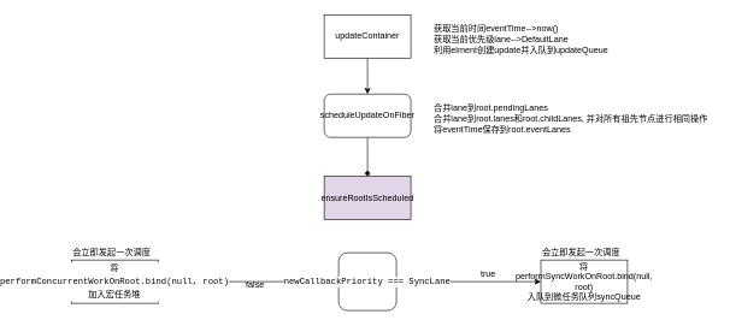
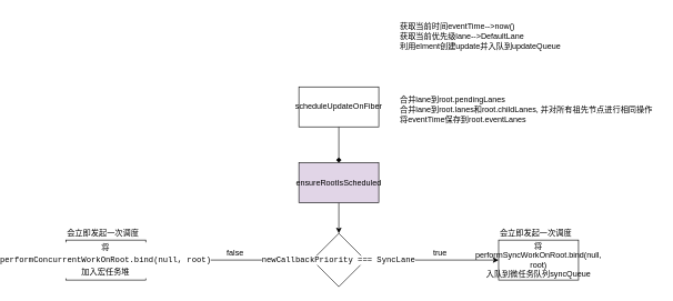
- <mxCell id="3" value="updateContainer" style="rounded=0;whiteSpace=wrap;html=1;" parent="1" vertex="1"><mxGeometry x="370" y="20" width="120" height="60" as="geometry" /></mxCell>
- <mxCell id="2" style="edgeStyle=orthogonalEdgeStyle;rounded=0;orthogonalLoop=1;jettySize=auto;html=1;entryX=0.5;entryY=0;entryDx=0;entryDy=0;" parent="1" source="3" target="5" edge="1"><mxGeometry relative="1" as="geometry" /></mxCell>
- <mxCell id="5" value="scheduleUpdateOnFiber" style="whiteSpace=wrap;html=1;rounded=1;" parent="1" vertex="1"><mxGeometry x="370" y="130" width="120" height="60" as="geometry" /></mxCell>
+ <mxCell id="5" value="scheduleUpdateOnFiber" style="rounded=0;whiteSpace=wrap;html=1;" parent="1" vertex="1"><mxGeometry x="370" y="130" width="120" height="60" as="geometry" /></mxCell>
+ <mxCell id="6" style="edgeStyle=orthogonalEdgeStyle;rounded=0;orthogonalLoop=1;jettySize=auto;html=1;entryX=0.5;entryY=0;entryDx=0;entryDy=0;" parent="1" source="7" target="10" edge="1"><mxGeometry relative="1" as="geometry" /></mxCell>
- <mxCell id="12" value="true" style="text;html=1;resizable=0;points=[];autosize=1;align=left;verticalAlign=top;spacingTop=-4;" parent="1" vertex="1"><mxGeometry x="585" y="370" width="40" height="20" as="geometry" /></mxCell>
+ <mxCell id="12" value="true" style="text;html=1;resizable=0;points=[];autosize=1;align=left;verticalAlign=top;spacingTop=-4;" parent="1" vertex="1"><mxGeometry x="570" y="370" width="40" height="20" as="geometry" /></mxCell>
- <mxCell id="10" value="&lt;div style=&quot;font-family: &amp;#34;menlo&amp;#34; , &amp;#34;monaco&amp;#34; , &amp;#34;courier new&amp;#34; , monospace ; line-height: 18px ; white-space: pre&quot;&gt;&lt;span style=&quot;background-color: rgb(255 , 255 , 255)&quot;&gt;newCallbackPriority === SyncLane&lt;/span&gt;&lt;/div&gt;" style="whiteSpace=wrap;html=1;rounded=1;" parent="1" vertex="1"><mxGeometry x="390" y="350" width="80" height="80" as="geometry" /></mxCell>
+ <mxCell id="10" value="&lt;div style=&quot;font-family: &amp;#34;menlo&amp;#34; , &amp;#34;monaco&amp;#34; , &amp;#34;courier new&amp;#34; , monospace ; line-height: 18px ; white-space: pre&quot;&gt;&lt;span style=&quot;background-color: rgb(255 , 255 , 255)&quot;&gt;newCallbackPriority === SyncLane&lt;/span&gt;&lt;/div&gt;" style="rhombus;whiteSpace=wrap;html=1;" parent="1" vertex="1"><mxGeometry x="390" y="350" width="80" height="80" as="geometry" /></mxCell>
- <mxCell id="14" value="false&lt;br&gt;" style="text;html=1;resizable=0;points=[];autosize=1;align=left;verticalAlign=top;spacingTop=-4;" parent="1" vertex="1"><mxGeometry x="260" y="385" width="40" height="20" as="geometry" /></mxCell>
+ <mxCell id="14" value="false&lt;br&gt;" style="text;html=1;resizable=0;points=[];autosize=1;align=left;verticalAlign=top;spacingTop=-4;" parent="1" vertex="1"><mxGeometry x="260" y="370" width="40" height="20" as="geometry" /></mxCell>
